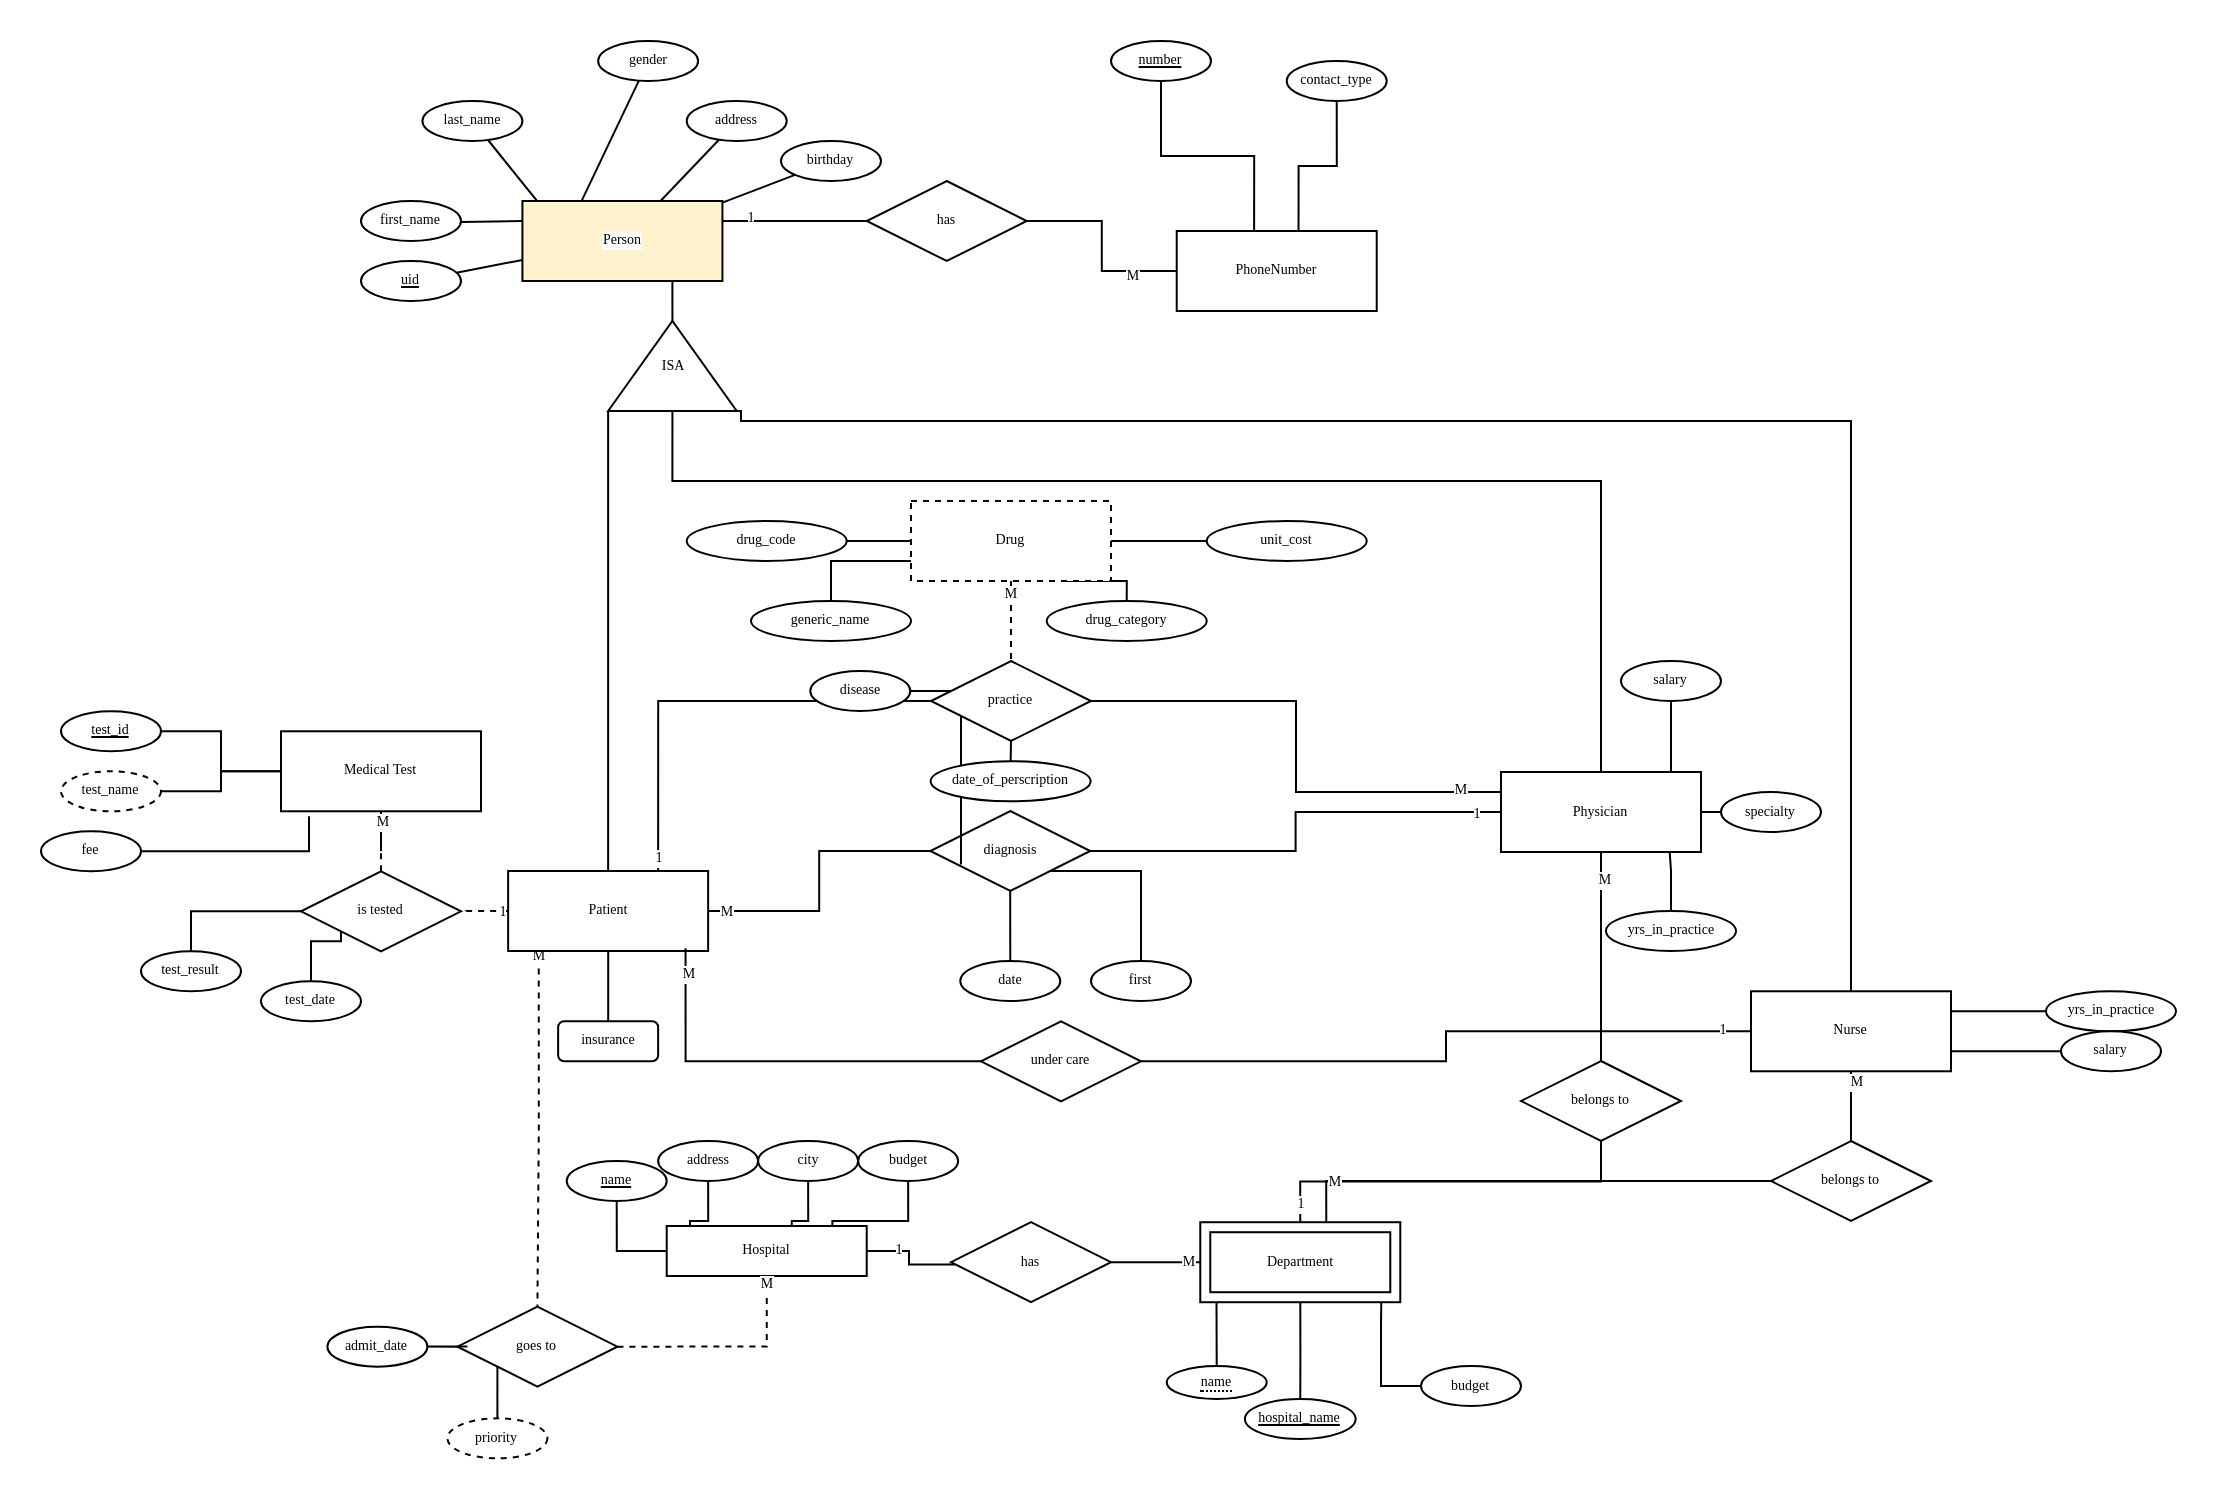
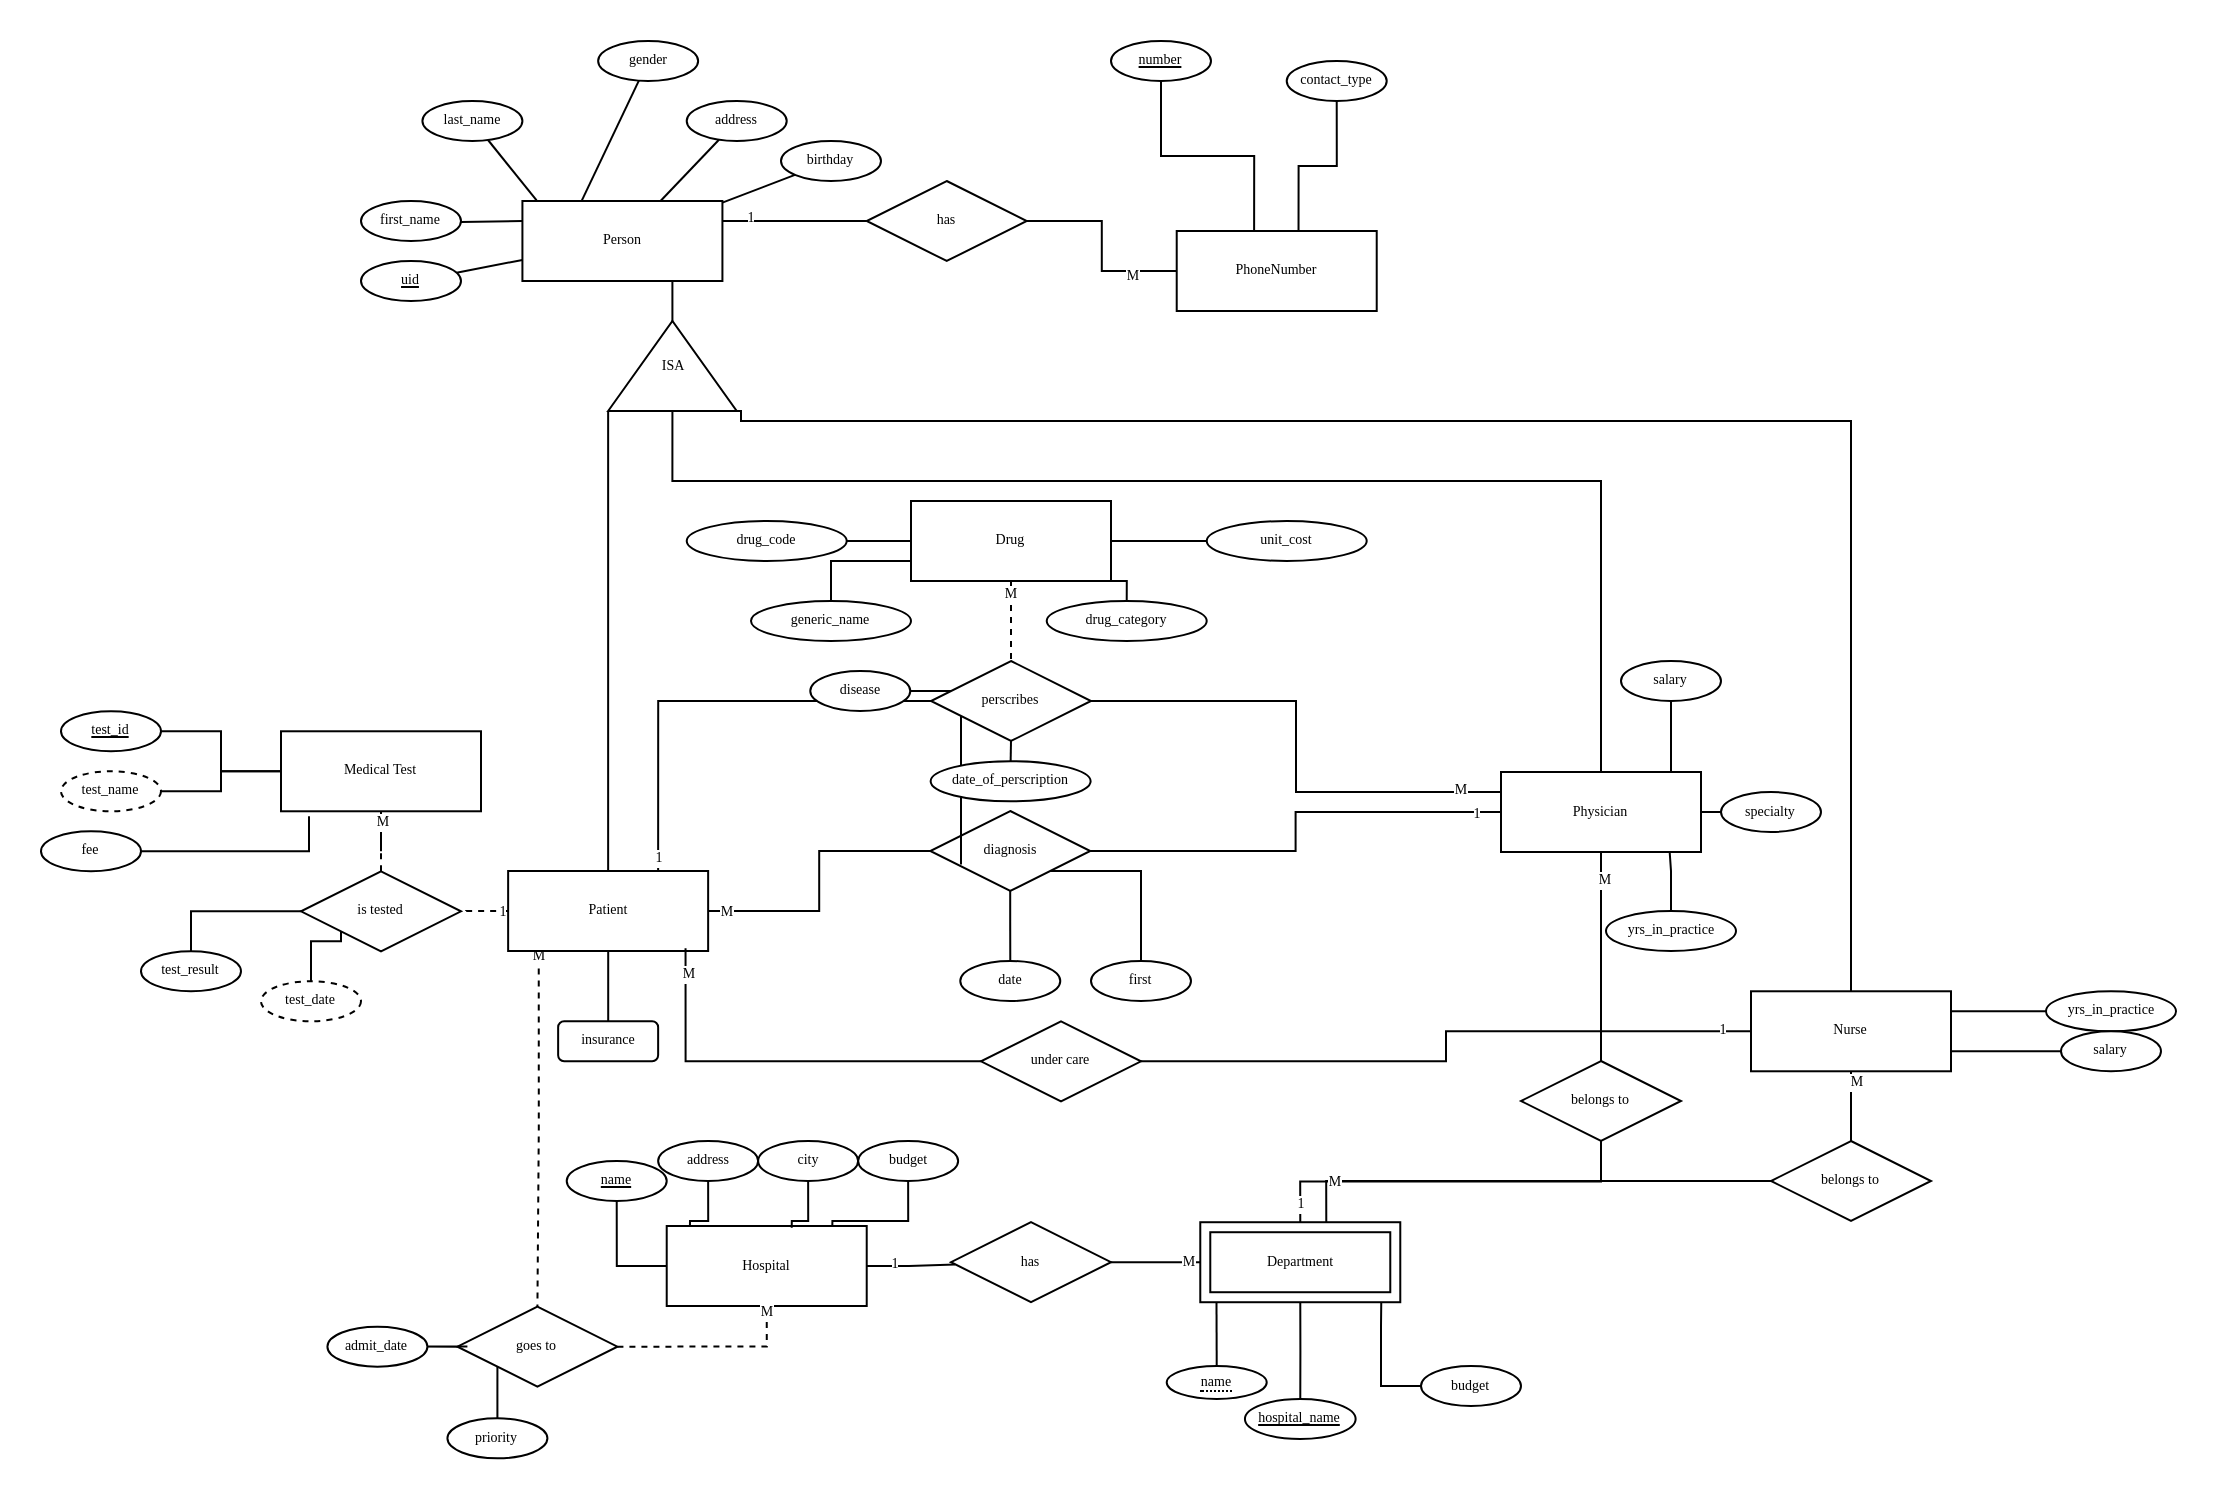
- <mxCell id="3" value="Person" style="whiteSpace=wrap;html=1;align=center;fontFamily=Verdana;fontSize=7;fontColor=default;labelBackgroundColor=default;fillColor=#fff2cc;" parent="1" vertex="1"><mxGeometry x="260.71" y="100" width="100" height="40" as="geometry" /></mxCell>
+ <mxCell id="3" value="Person" style="whiteSpace=wrap;html=1;align=center;fontFamily=Verdana;fontSize=7;fontColor=default;labelBackgroundColor=default;" parent="1" vertex="1"><mxGeometry x="260.71" y="100" width="100" height="40" as="geometry" /></mxCell>
- <mxCell id="122" value="Drug" style="whiteSpace=wrap;html=1;align=center;strokeColor=default;verticalAlign=middle;fontFamily=Verdana;fontSize=7;fontColor=default;labelBackgroundColor=default;fillColor=default;dashed=1;" parent="1" vertex="1"><mxGeometry x="455" y="250" width="100" height="40" as="geometry" /></mxCell>
+ <mxCell id="122" value="Drug" style="whiteSpace=wrap;html=1;align=center;strokeColor=default;verticalAlign=middle;fontFamily=Verdana;fontSize=7;fontColor=default;labelBackgroundColor=default;fillColor=default;" parent="1" vertex="1"><mxGeometry x="455" y="250" width="100" height="40" as="geometry" /></mxCell>
- <mxCell id="124" value="practice" style="shape=rhombus;perimeter=rhombusPerimeter;whiteSpace=wrap;html=1;align=center;fontFamily=Verdana;fontSize=7;fontColor=default;labelBackgroundColor=default;" parent="1" vertex="1"><mxGeometry x="465" y="330" width="80" height="40" as="geometry" /></mxCell>
+ <mxCell id="124" value="perscribes" style="shape=rhombus;perimeter=rhombusPerimeter;whiteSpace=wrap;html=1;align=center;fontFamily=Verdana;fontSize=7;fontColor=default;labelBackgroundColor=default;" parent="1" vertex="1"><mxGeometry x="465" y="330" width="80" height="40" as="geometry" /></mxCell>
- <mxCell id="110" value="test_date" style="ellipse;whiteSpace=wrap;html=1;align=center;strokeColor=default;verticalAlign=middle;fontFamily=Verdana;fontSize=7;fontColor=default;labelBackgroundColor=default;fillColor=default;" parent="1" vertex="1"><mxGeometry x="130" y="490.14" width="50" height="20" as="geometry" /></mxCell>
+ <mxCell id="110" value="test_date" style="ellipse;whiteSpace=wrap;html=1;align=center;strokeColor=default;verticalAlign=middle;fontFamily=Verdana;fontSize=7;fontColor=default;labelBackgroundColor=default;fillColor=default;dashed=1;" parent="1" vertex="1"><mxGeometry x="130" y="490.14" width="50" height="20" as="geometry" /></mxCell>
- <mxCell id="56" value="Hospital" style="whiteSpace=wrap;html=1;align=center;strokeColor=default;verticalAlign=middle;fontFamily=Verdana;fontSize=7;fontColor=default;labelBackgroundColor=default;fillColor=default;" parent="1" vertex="1"><mxGeometry x="332.86" y="612.5" width="100" height="25" as="geometry" /></mxCell>
+ <mxCell id="56" value="Hospital" style="whiteSpace=wrap;html=1;align=center;strokeColor=default;verticalAlign=middle;fontFamily=Verdana;fontSize=7;fontColor=default;labelBackgroundColor=default;fillColor=default;" parent="1" vertex="1"><mxGeometry x="332.86" y="612.5" width="100" height="40" as="geometry" /></mxCell>
- <mxCell id="88" value="priority" style="ellipse;whiteSpace=wrap;html=1;align=center;strokeColor=default;verticalAlign=middle;fontFamily=Verdana;fontSize=7;fontColor=default;labelBackgroundColor=default;fillColor=default;dashed=1;" parent="1" vertex="1"><mxGeometry x="223.21" y="708.68" width="50" height="20" as="geometry" /></mxCell>
+ <mxCell id="88" value="priority" style="ellipse;whiteSpace=wrap;html=1;align=center;strokeColor=default;verticalAlign=middle;fontFamily=Verdana;fontSize=7;fontColor=default;labelBackgroundColor=default;fillColor=default;" parent="1" vertex="1"><mxGeometry x="223.21" y="708.68" width="50" height="20" as="geometry" /></mxCell>
